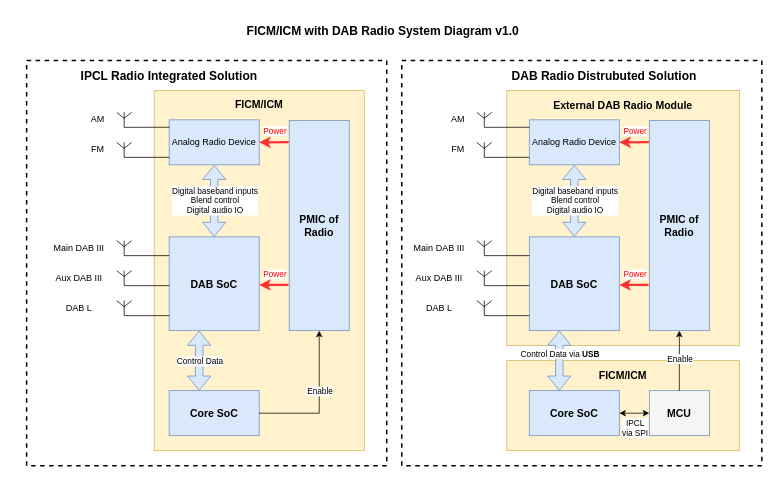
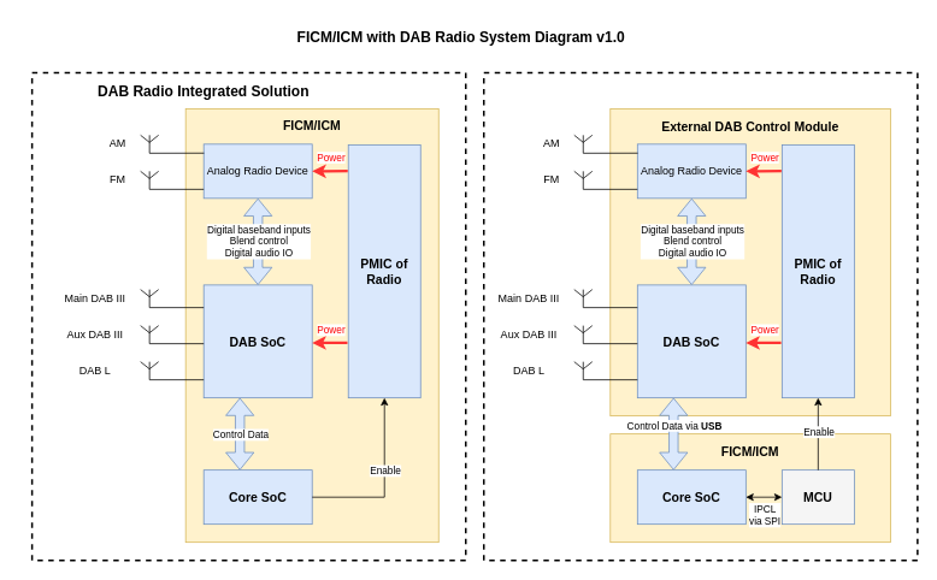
- <mxCell id="30" value="IPCL Radio Integrated Solution" style="text;strokeColor=none;align=center;fillColor=none;html=1;verticalAlign=middle;whiteSpace=wrap;rounded=0;fontSize=16;fontStyle=1" parent="1" vertex="1"><mxGeometry x="25" y="80" width="400" height="40" as="geometry" /></mxCell>
+ <mxCell id="30" value="DAB Radio Integrated Solution" style="text;strokeColor=none;align=center;fillColor=none;html=1;verticalAlign=middle;whiteSpace=wrap;rounded=0;fontSize=16;fontStyle=1" parent="1" vertex="1"><mxGeometry x="25" y="80" width="400" height="40" as="geometry" /></mxCell>
- <mxCell id="32" value="DAB Radio Distrubuted Solution" style="text;strokeColor=none;align=center;fillColor=none;html=1;verticalAlign=middle;whiteSpace=wrap;rounded=0;fontSize=16;fontStyle=1" parent="1" vertex="1"><mxGeometry x="605" y="80" width="400" height="40" as="geometry" /></mxCell>
- <mxCell id="60" value="External DAB Radio Module" style="text;strokeColor=none;align=center;fillColor=none;html=1;verticalAlign=middle;whiteSpace=wrap;rounded=0;fontSize=14;fontStyle=1" vertex="1" parent="1"><mxGeometry x="675" y="120" width="310" height="40" as="geometry" /></mxCell>
+ <mxCell id="60" value="External DAB Control Module" style="text;strokeColor=none;align=center;fillColor=none;html=1;verticalAlign=middle;whiteSpace=wrap;rounded=0;fontSize=14;fontStyle=1" vertex="1" parent="1"><mxGeometry x="675" y="120" width="310" height="40" as="geometry" /></mxCell>
